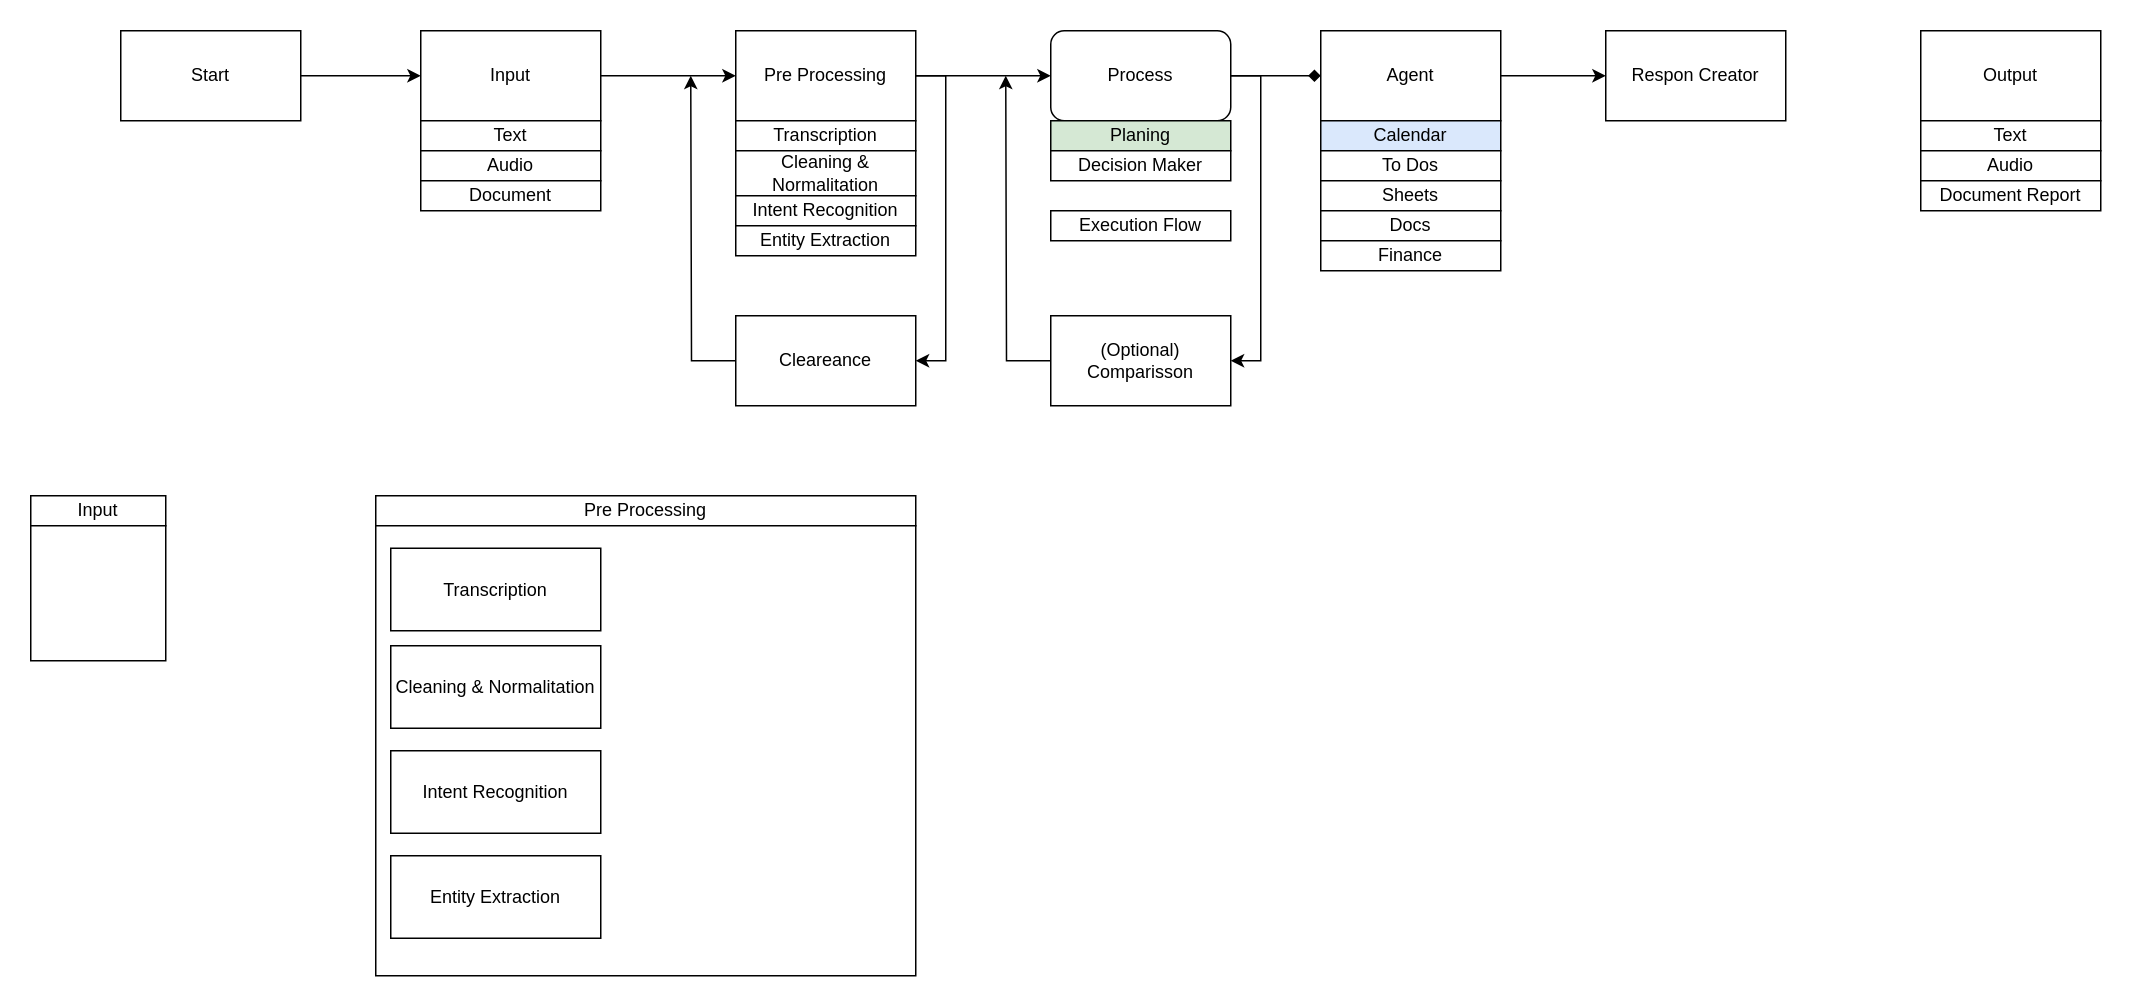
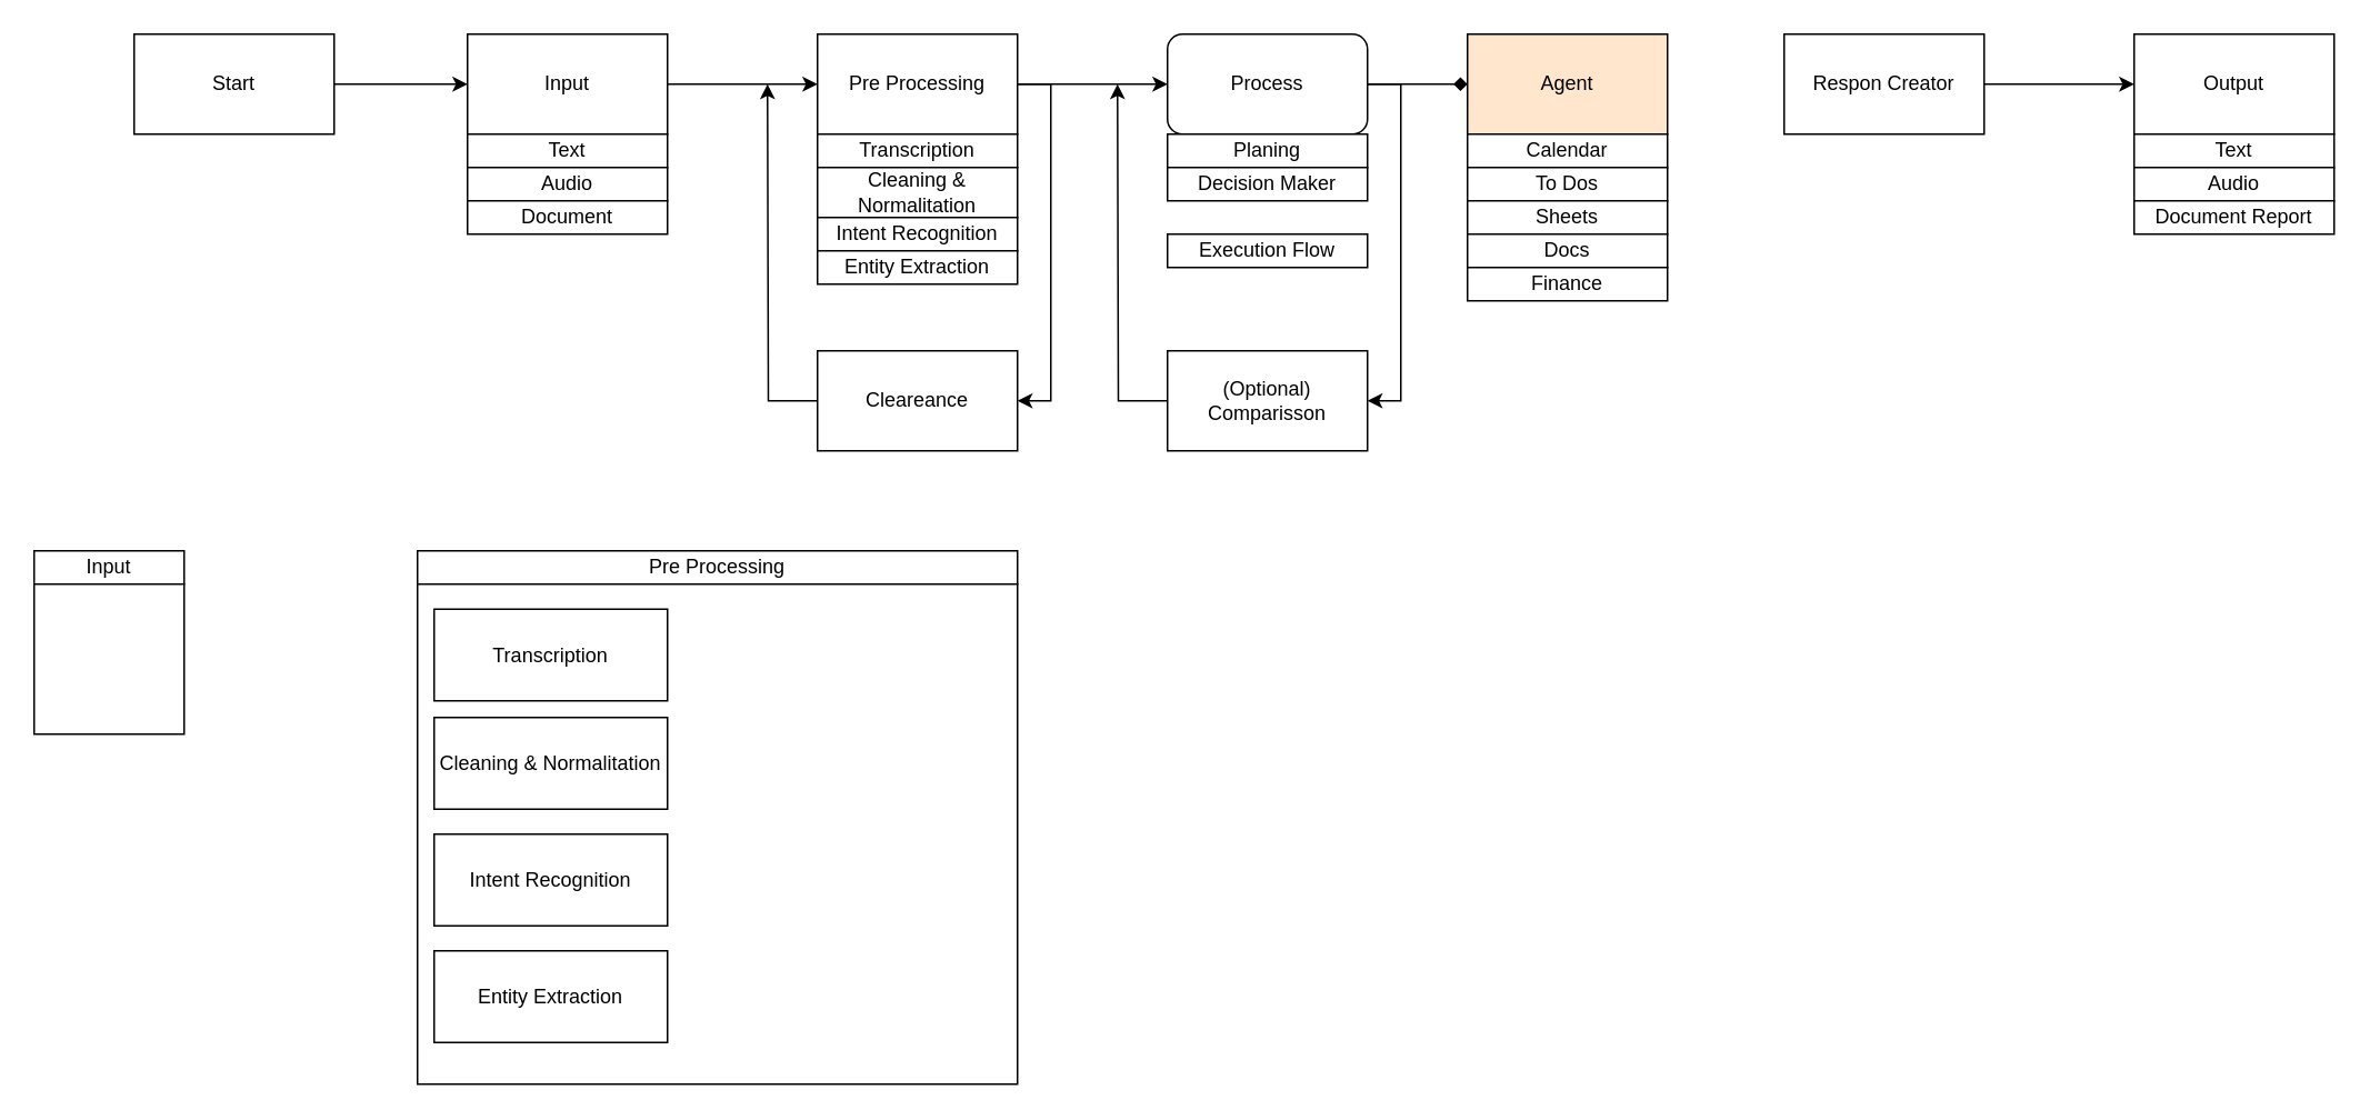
- <mxCell id="23" value="Agent" style="rounded=0;whiteSpace=wrap;html=1;" vertex="1" parent="22"><mxGeometry width="120" height="60" as="geometry" /></mxCell>
+ <mxCell id="23" value="Agent" style="rounded=0;whiteSpace=wrap;html=1;fillColor=#ffe6cc;" vertex="1" parent="22"><mxGeometry width="120" height="60" as="geometry" /></mxCell>
- <mxCell id="10" value="" style="edgeStyle=orthogonalEdgeStyle;rounded=0;orthogonalLoop=1;jettySize=auto;html=1;" edge="1" parent="1" source="23" target="16"><mxGeometry relative="1" as="geometry" /></mxCell>
+ <mxCell id="15" style="edgeStyle=orthogonalEdgeStyle;rounded=0;orthogonalLoop=1;jettySize=auto;html=1;" edge="1" parent="1" source="16" target="18"><mxGeometry relative="1" as="geometry" /></mxCell>
- <mxCell id="31" value="Planing" style="rounded=0;whiteSpace=wrap;html=1;fillColor=#d5e8d4;" vertex="1" parent="29"><mxGeometry y="60" width="120" height="20" as="geometry" /></mxCell>
+ <mxCell id="31" value="Planing" style="rounded=0;whiteSpace=wrap;html=1;" vertex="1" parent="29"><mxGeometry y="60" width="120" height="20" as="geometry" /></mxCell>
- <mxCell id="24" value="Calendar" style="rounded=0;whiteSpace=wrap;html=1;fillColor=#dae8fc;" vertex="1" parent="22"><mxGeometry y="60" width="120" height="20" as="geometry" /></mxCell>
+ <mxCell id="24" value="Calendar" style="rounded=0;whiteSpace=wrap;html=1;" vertex="1" parent="22"><mxGeometry y="60" width="120" height="20" as="geometry" /></mxCell>
